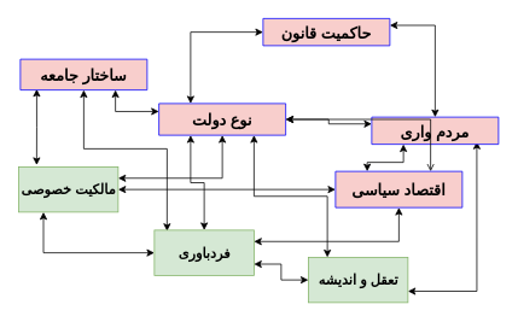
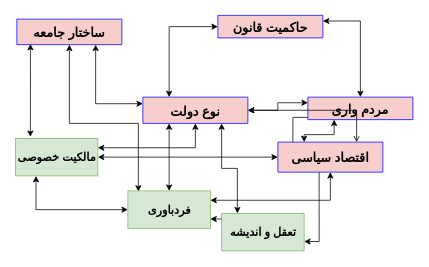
- <mxCell id="5" value="ساختار جامعه" style="swimlane;fontStyle=1;childLayout=stackLayout;horizontal=1;startSize=34;fillColor=#f8cecc;horizontalStack=0;resizeParent=1;resizeParentMax=0;resizeLast=0;collapsible=1;marginBottom=0;fontSize=17;align=center;labelBorderColor=none;strokeColor=#0000FF;" vertex="1" parent="1"><mxGeometry x="22" y="65" width="140" height="34" as="geometry" /></mxCell>
+ <mxCell id="5" value="ساختار جامعه" style="swimlane;fontStyle=1;childLayout=stackLayout;horizontal=1;startSize=34;fillColor=#f8cecc;horizontalStack=0;resizeParent=1;resizeParentMax=0;resizeLast=0;collapsible=1;marginBottom=0;fontSize=17;align=center;labelBorderColor=none;strokeColor=#0000FF;" vertex="1" parent="1"><mxGeometry x="22" y="25" width="140" height="34" as="geometry" /></mxCell>
- <mxCell id="17" value="نوع دولت" style="swimlane;fontStyle=1;childLayout=stackLayout;horizontal=1;startSize=35;fillColor=#f8cecc;horizontalStack=0;resizeParent=1;resizeParentMax=0;resizeLast=0;collapsible=1;marginBottom=0;fontSize=17;align=center;labelBorderColor=none;strokeColor=#0000FF;" vertex="1" parent="1"><mxGeometry x="175" y="114" width="140" height="35" as="geometry" /></mxCell>
+ <mxCell id="17" value="نوع دولت" style="swimlane;fontStyle=1;childLayout=stackLayout;horizontal=1;startSize=35;fillColor=#f8cecc;horizontalStack=0;resizeParent=1;resizeParentMax=0;resizeLast=0;collapsible=1;marginBottom=0;fontSize=17;align=center;labelBorderColor=none;strokeColor=#0000FF;" vertex="1" parent="1"><mxGeometry x="190" y="129" width="140" height="35" as="geometry" /></mxCell>
- <mxCell id="25" value="تعقل و اندیشه" style="html=1;strokeColor=#82b366;fontSize=15;align=center;fillColor=#d5e8d4;fontStyle=1" vertex="1" parent="1"><mxGeometry x="340" y="284" width="110" height="50" as="geometry" /></mxCell>
+ <mxCell id="25" value="تعقل و اندیشه" style="html=1;strokeColor=#82b366;fontSize=15;align=center;fillColor=#d5e8d4;fontStyle=1" vertex="1" parent="1"><mxGeometry x="295" y="284" width="110" height="50" as="geometry" /></mxCell>
